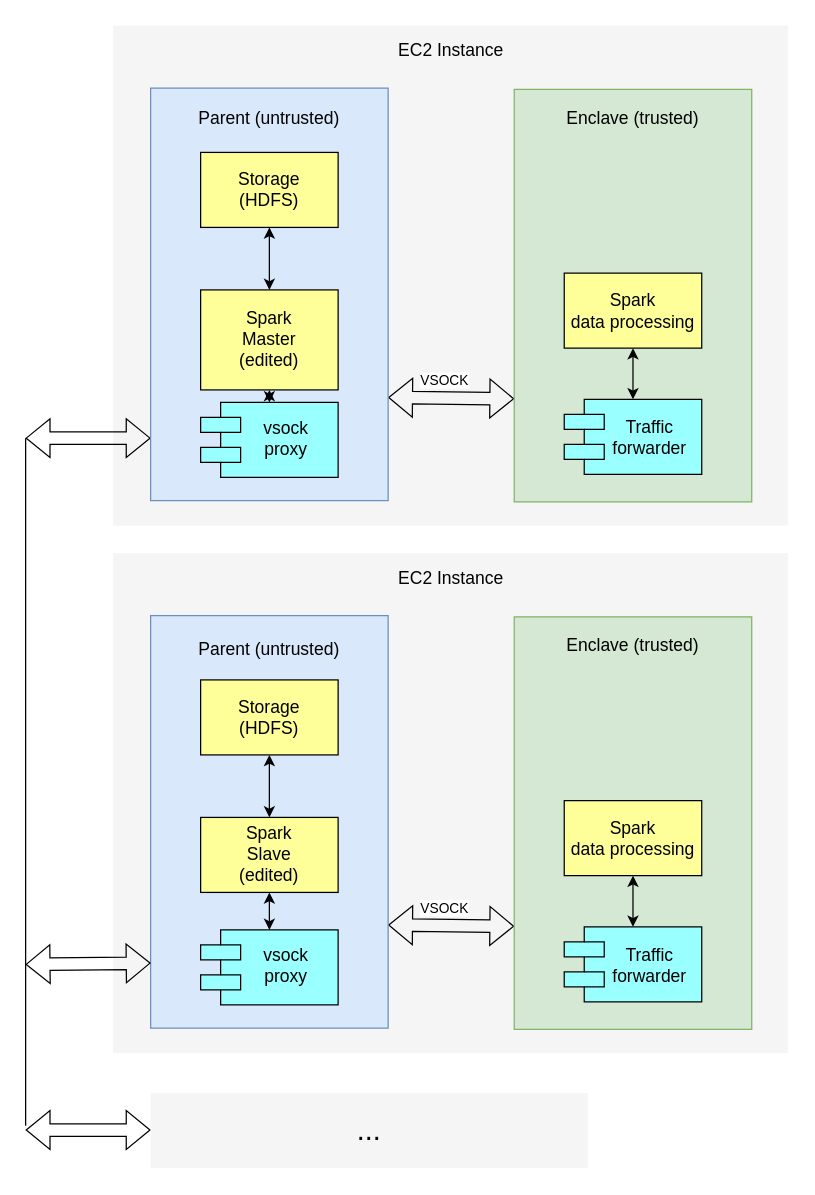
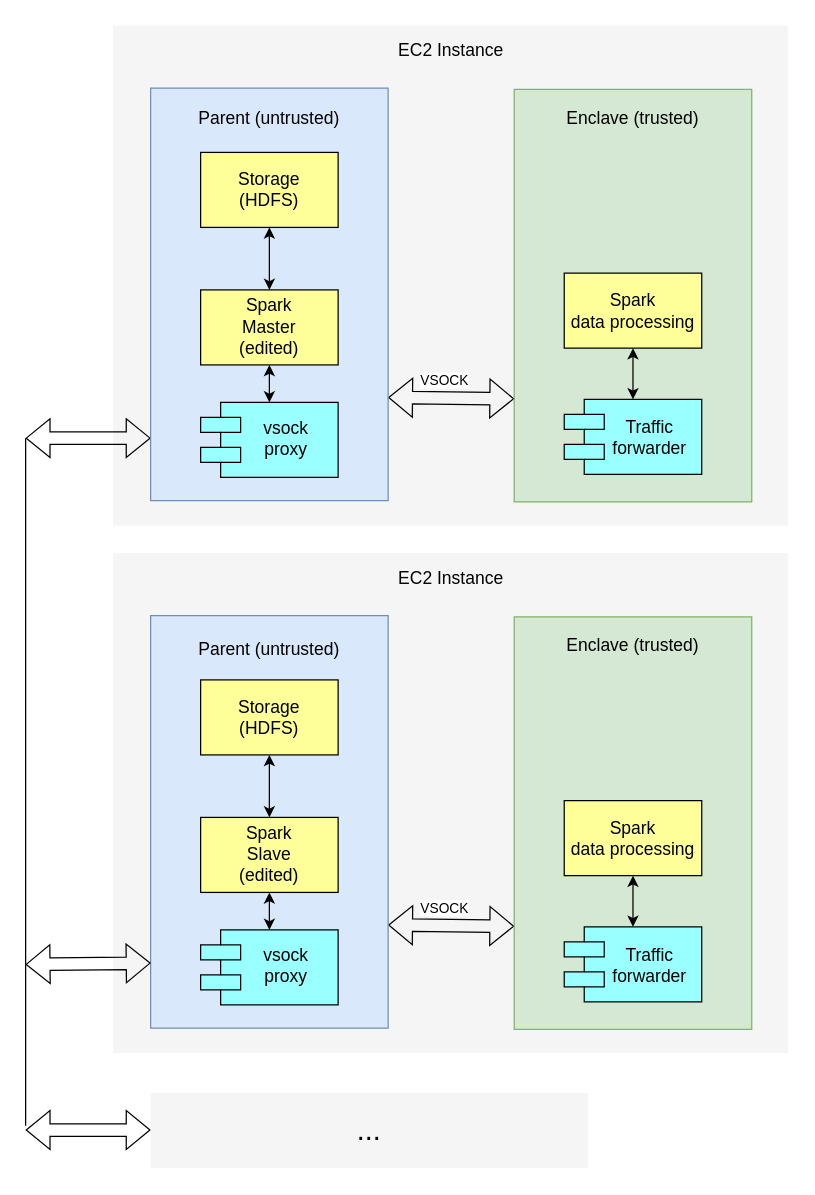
- <mxCell id="15" value="Spark&lt;br&gt;&lt;div&gt;Master&lt;/div&gt;&lt;div&gt;(edited)&lt;br&gt;&lt;/div&gt;" style="whiteSpace=wrap;html=1;fontSize=14;fillColor=#ffff99;" vertex="1" parent="11"><mxGeometry x="40.0" y="161.43" width="110" height="80" as="geometry" /></mxCell>
+ <mxCell id="15" value="Spark&lt;br&gt;&lt;div&gt;Master&lt;/div&gt;&lt;div&gt;(edited)&lt;br&gt;&lt;/div&gt;" style="whiteSpace=wrap;html=1;fontSize=14;fillColor=#ffff99;" vertex="1" parent="11"><mxGeometry x="40.0" y="161.43" width="110" height="60" as="geometry" /></mxCell>
